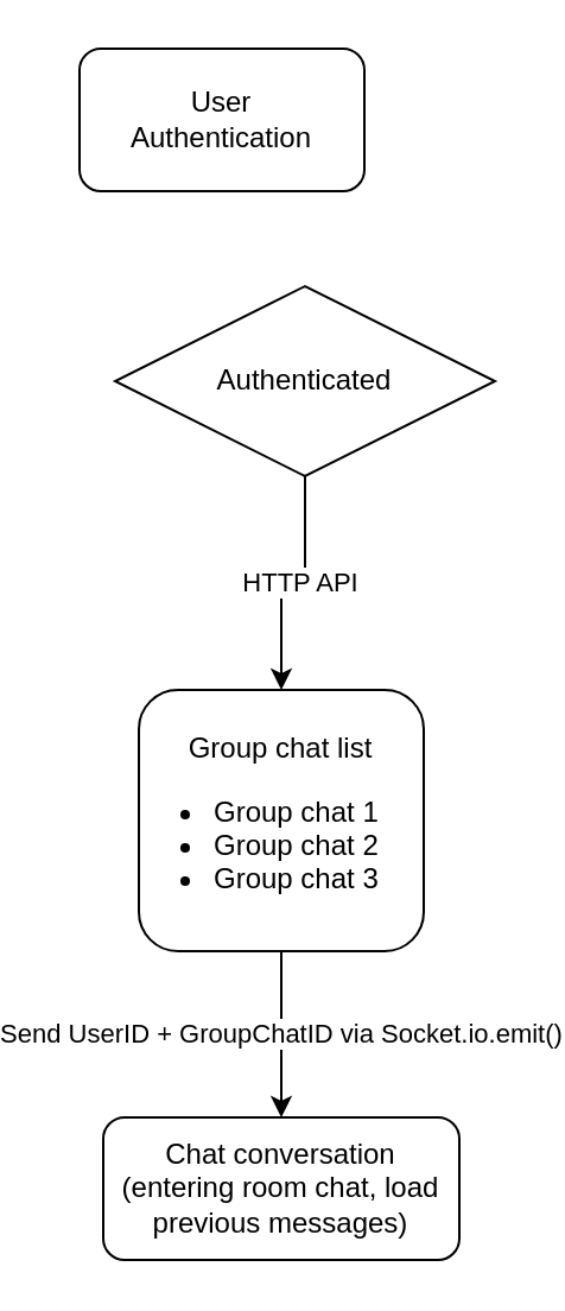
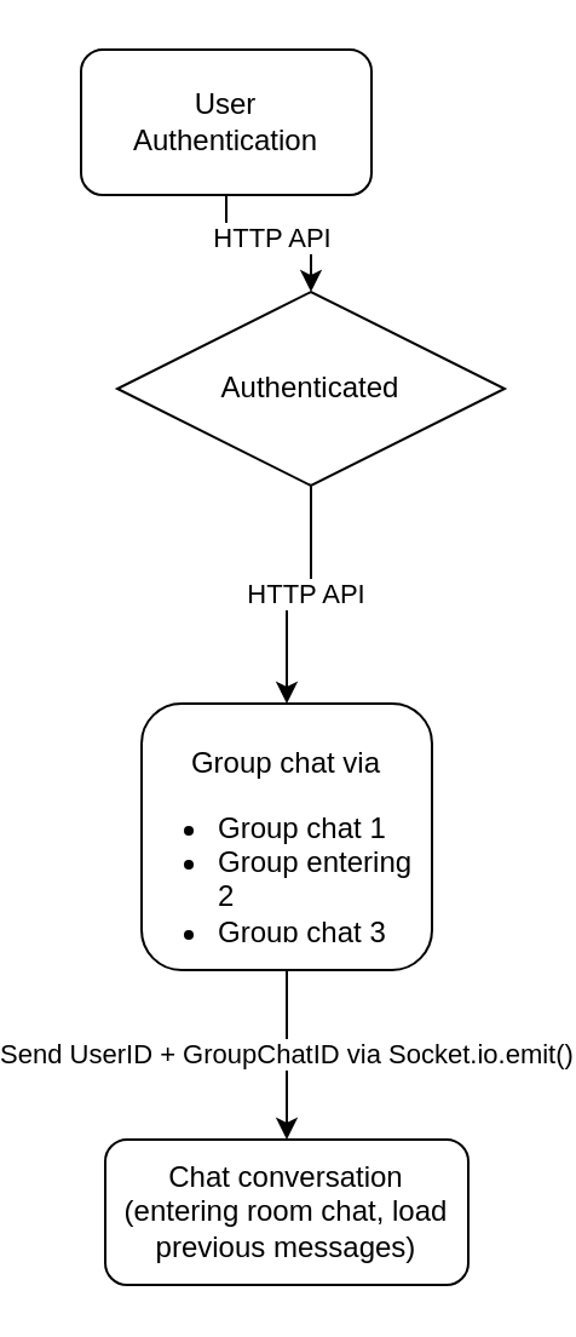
+ <mxCell id="2" style="edgeStyle=orthogonalEdgeStyle;rounded=0;orthogonalLoop=1;jettySize=auto;html=1;exitX=0.5;exitY=1;exitDx=0;exitDy=0;entryX=0.5;entryY=1;entryDx=0;entryDy=0;" parent="1" source="4" target="7" edge="1"><mxGeometry relative="1" as="geometry" /></mxCell>
+ <mxCell id="3" value="HTTP API" style="edgeLabel;html=1;align=center;verticalAlign=middle;resizable=0;points=[];" parent="2" vertex="1" connectable="0"><mxGeometry x="0.007" y="3" relative="1" as="geometry"><mxPoint as="offset" /></mxGeometry></mxCell>
- <mxCell id="11" value="Group chat list" style="text;html=1;strokeColor=none;fillColor=none;align=center;verticalAlign=middle;whiteSpace=wrap;rounded=0;" parent="1" vertex="1"><mxGeometry x="60" y="300" width="90" height="30" as="geometry" /></mxCell>
+ <mxCell id="11" value="Group chat via" style="text;html=1;strokeColor=none;fillColor=none;align=center;verticalAlign=middle;whiteSpace=wrap;rounded=0;" parent="1" vertex="1"><mxGeometry x="60" y="300" width="90" height="30" as="geometry" /></mxCell>
- <mxCell id="10" value="&lt;ul&gt;&lt;li&gt;Group chat 1&lt;/li&gt;&lt;li&gt;Group chat 2&lt;/li&gt;&lt;li&gt;Group chat 3&lt;/li&gt;&lt;/ul&gt;" style="text;strokeColor=none;fillColor=none;html=1;whiteSpace=wrap;verticalAlign=middle;overflow=hidden;" parent="1" vertex="1"><mxGeometry x="35" y="320" width="130" height="70" as="geometry" /></mxCell>
+ <mxCell id="10" value="&lt;ul&gt;&lt;li&gt;Group chat 1&lt;/li&gt;&lt;li&gt;Group entering 2&lt;/li&gt;&lt;li&gt;Group chat 3&lt;/li&gt;&lt;/ul&gt;" style="text;strokeColor=none;fillColor=none;html=1;whiteSpace=wrap;verticalAlign=middle;overflow=hidden;" parent="1" vertex="1"><mxGeometry x="35" y="320" width="130" height="70" as="geometry" /></mxCell>
